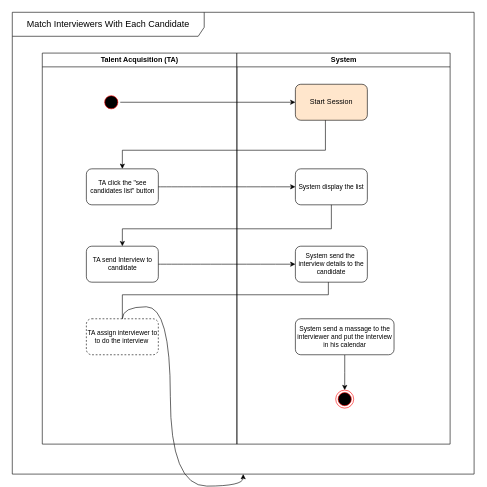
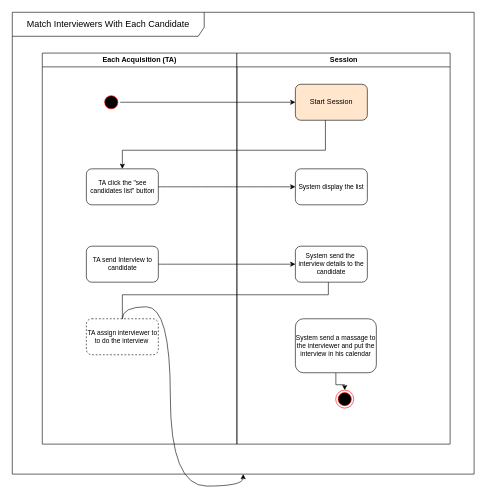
- <mxCell id="3" value="Talent Acquisition (TA)" style="swimlane;whiteSpace=wrap" parent="1" vertex="1"><mxGeometry x="70" y="88" width="324.5" height="652" as="geometry" /></mxCell>
+ <mxCell id="3" value="Each Acquisition (TA)" style="swimlane;whiteSpace=wrap" parent="1" vertex="1"><mxGeometry x="70" y="88" width="324.5" height="652" as="geometry" /></mxCell>
- <mxCell id="8" value="System" style="swimlane;whiteSpace=wrap" parent="1" vertex="1"><mxGeometry x="394.5" y="88" width="355.5" height="652" as="geometry" /></mxCell>
+ <mxCell id="8" value="Session" style="swimlane;whiteSpace=wrap" parent="1" vertex="1"><mxGeometry x="394.5" y="88" width="355.5" height="652" as="geometry" /></mxCell>
- <mxCell id="17" value="" style="edgeStyle=orthogonalEdgeStyle;orthogonalLoop=1;jettySize=auto;html=1;fontFamily=Helvetica;fontSize=11;fontColor=#000000;strokeWidth=1;rounded=0;entryX=0.5;entryY=0;entryDx=0;entryDy=0;" parent="1" source="10" target="6" edge="1"><mxGeometry relative="1" as="geometry"><Array as="points"><mxPoint x="552" y="381" /><mxPoint x="204" y="381" /></Array></mxGeometry></mxCell>
- <mxCell id="13" value="&lt;font face=&quot;Helvetica&quot; style=&quot;font-size: 11px&quot;&gt;System send a massage to the interviewer and put the interview in his calendar&lt;/font&gt;" style="whiteSpace=wrap;html=1;fontSize=11;fontFamily=Times New Roman;fillColor=rgb(255, 255, 255);strokeColor=rgb(0, 0, 0);fontColor=#000000;rounded=1;" parent="8" vertex="1"><mxGeometry x="97.5" y="443" width="164.5" height="60" as="geometry" /></mxCell>
+ <mxCell id="13" value="&lt;font face=&quot;Helvetica&quot; style=&quot;font-size: 11px&quot;&gt;System send a massage to the interviewer and put the interview in his calendar&lt;/font&gt;" style="whiteSpace=wrap;html=1;fontSize=11;fontFamily=Times New Roman;fillColor=rgb(255, 255, 255);strokeColor=rgb(0, 0, 0);fontColor=#000000;rounded=1;" parent="8" vertex="1"><mxGeometry x="97.5" y="443" width="135" height="90" as="geometry" /></mxCell>
